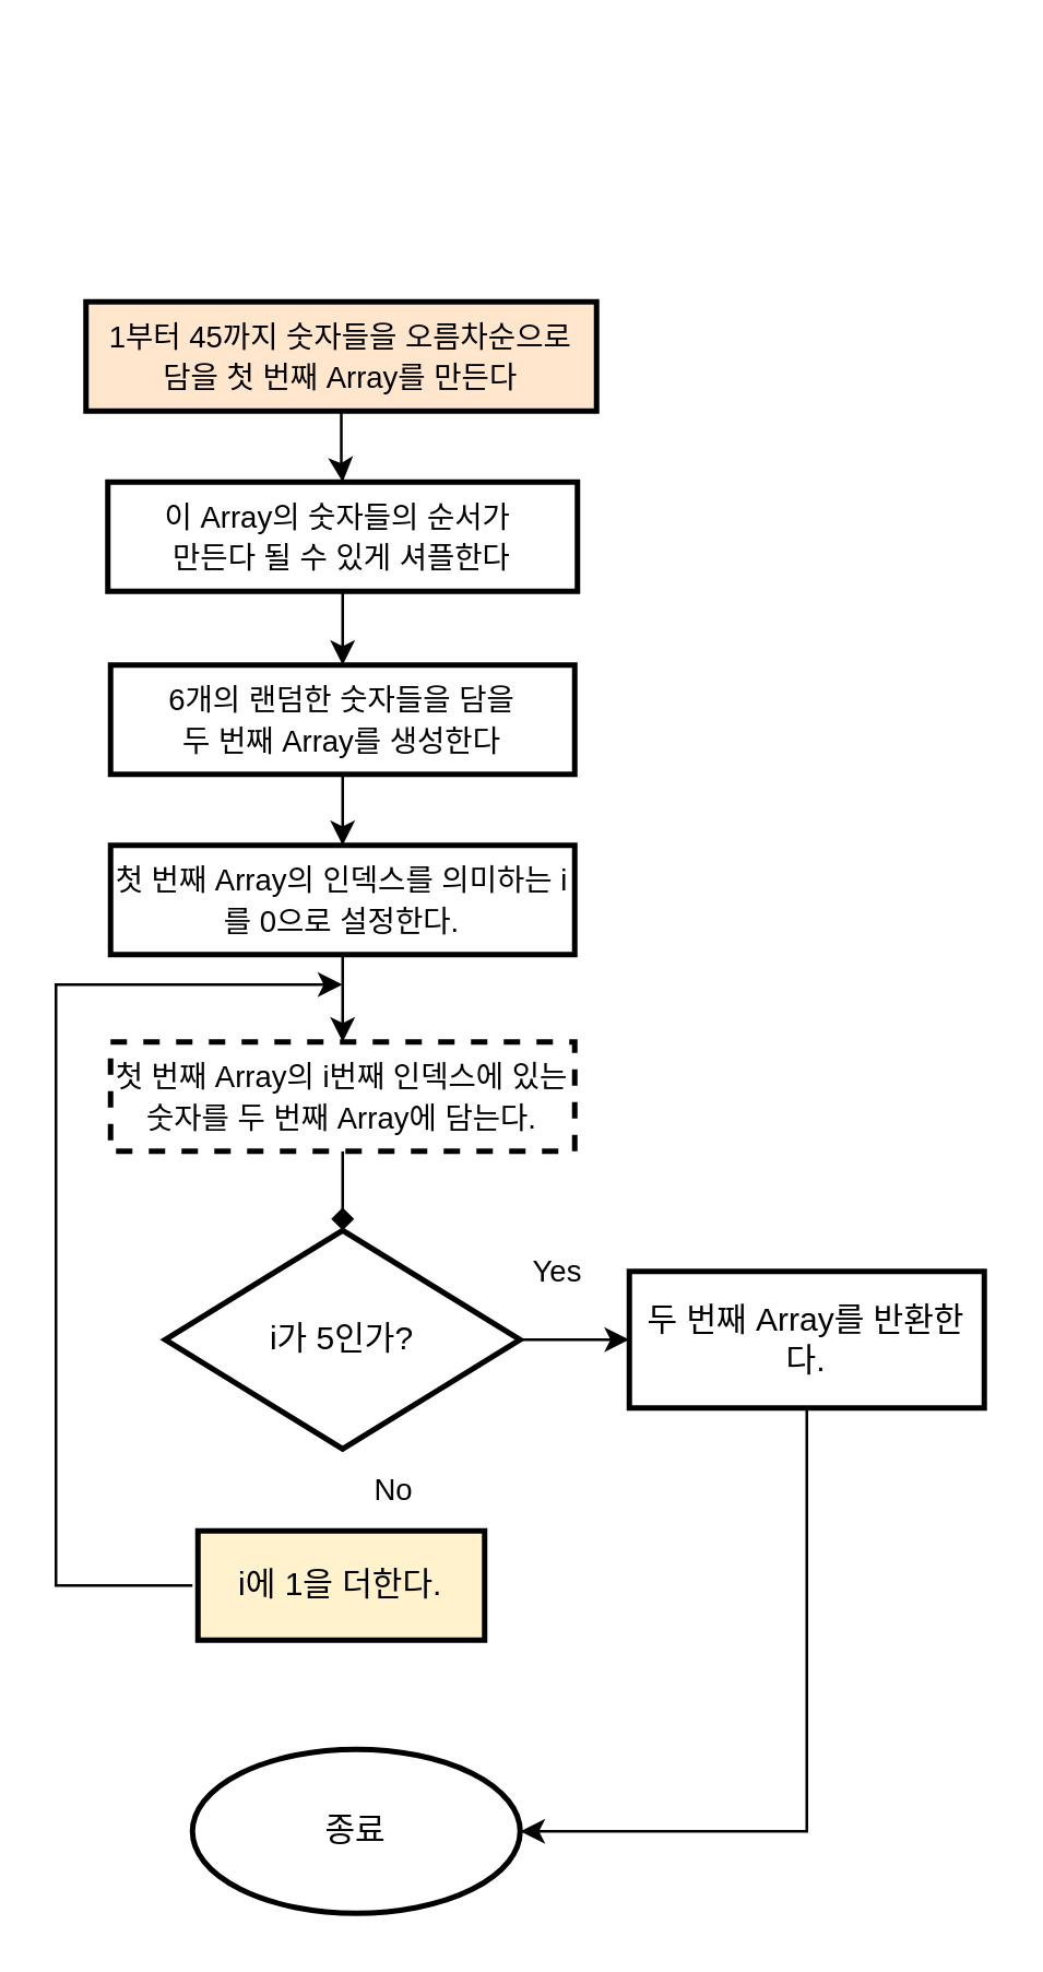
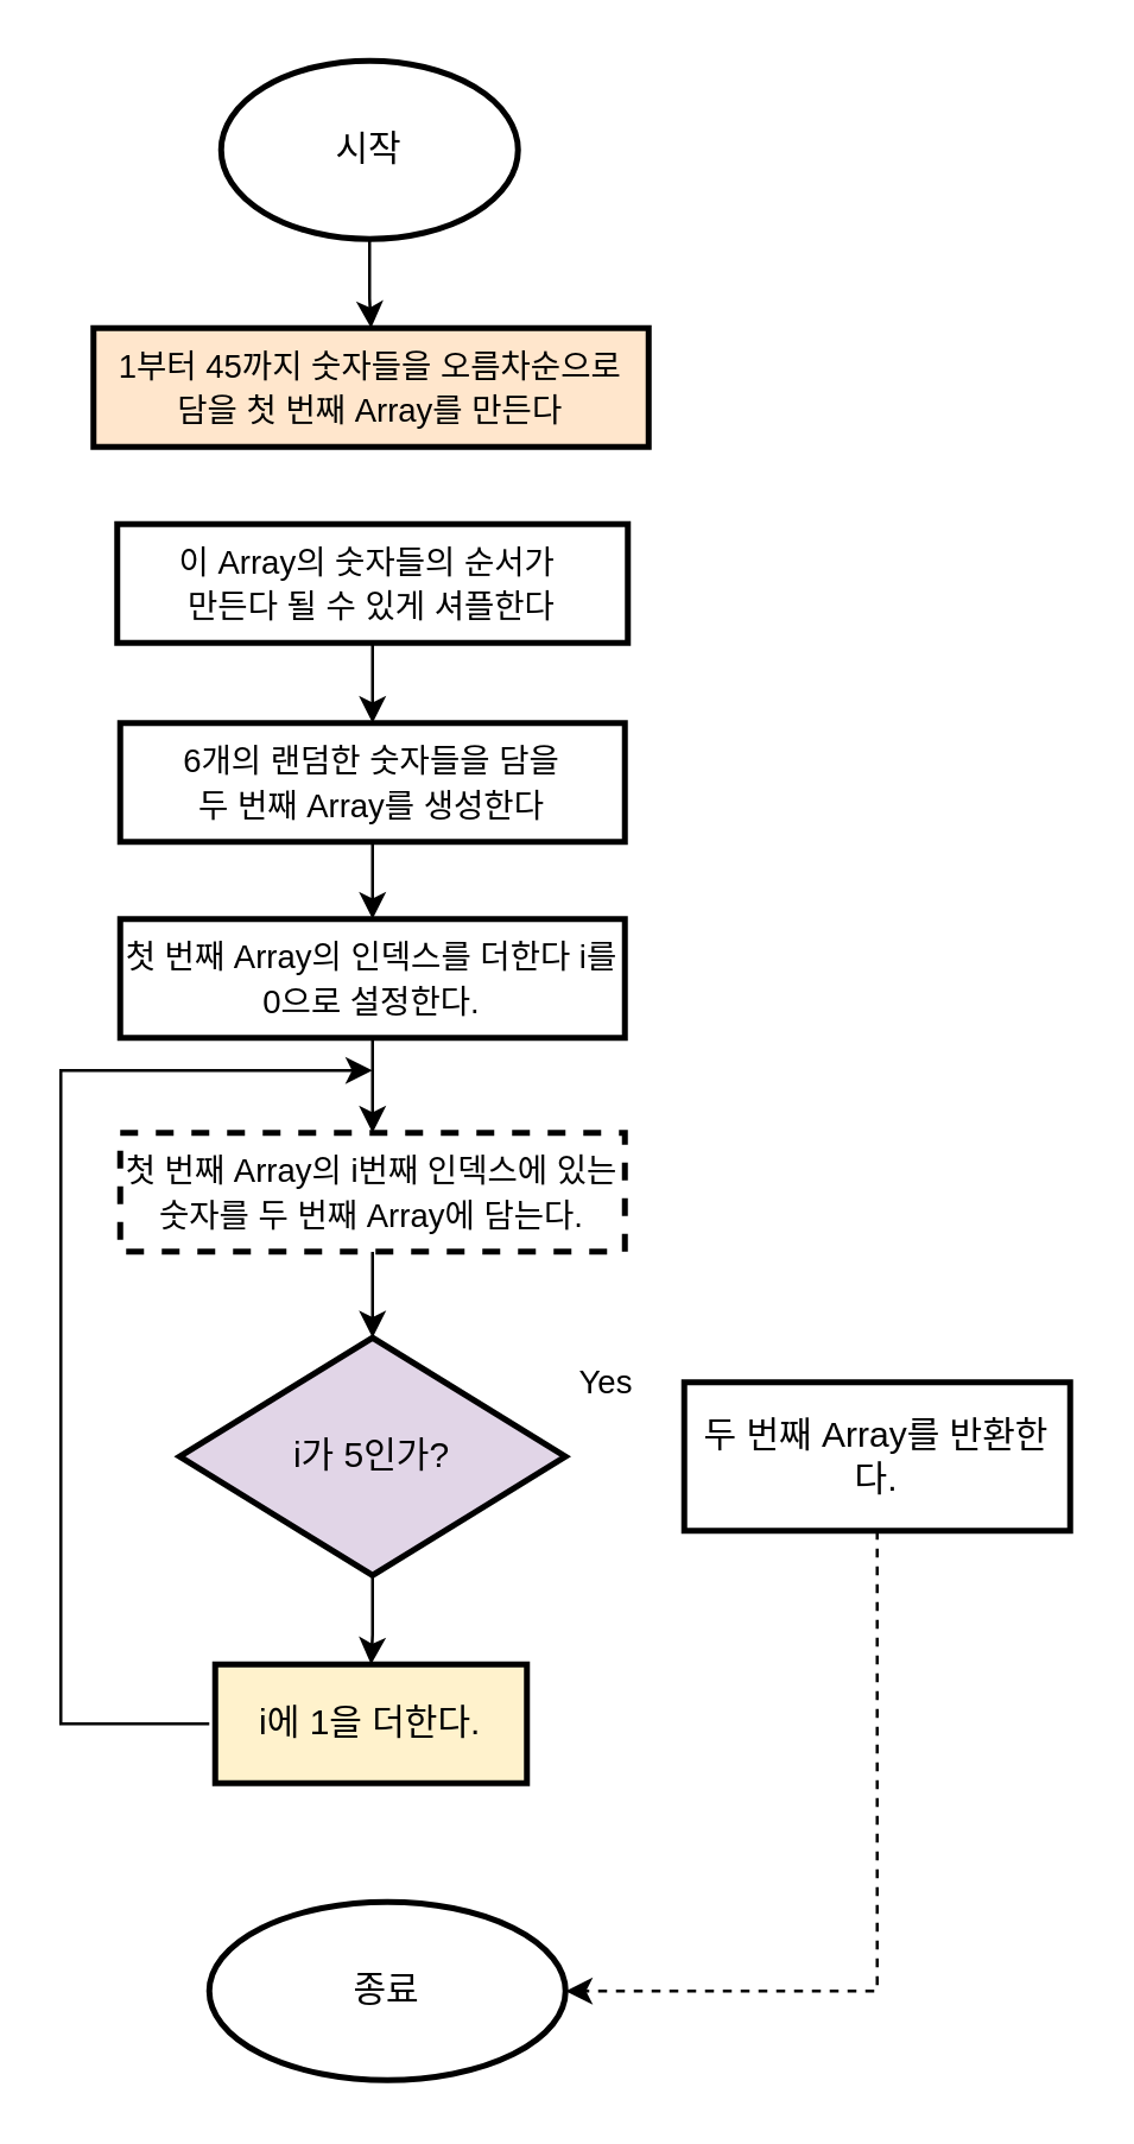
+ <mxCell id="3" value="시작" style="strokeWidth=2;html=1;shape=mxgraph.flowchart.start_1;whiteSpace=wrap;" vertex="1" parent="1"><mxGeometry x="74" y="20" width="100" height="60" as="geometry" /></mxCell>
+ <mxCell id="2" value="" style="edgeStyle=orthogonalEdgeStyle;rounded=0;orthogonalLoop=1;jettySize=auto;html=1;" edge="1" parent="1" source="3" target="5"><mxGeometry relative="1" as="geometry" /></mxCell>
- <mxCell id="4" value="" style="edgeStyle=orthogonalEdgeStyle;rounded=0;orthogonalLoop=1;jettySize=auto;html=1;fontSize=11;" edge="1" parent="1" source="5" target="7"><mxGeometry relative="1" as="geometry" /></mxCell>
- <mxCell id="11" value="&lt;span style=&quot;font-size: 11px&quot;&gt;첫 번째 Array의 인덱스를 의미하는 i를 0으로 설정한다.&lt;br&gt;&lt;/span&gt;" style="whiteSpace=wrap;html=1;strokeWidth=2;" vertex="1" parent="1"><mxGeometry x="40" y="309" width="170" height="40" as="geometry" /></mxCell>
+ <mxCell id="11" value="&lt;span style=&quot;font-size: 11px&quot;&gt;첫 번째 Array의 인덱스를 더한다 i를 0으로 설정한다.&lt;br&gt;&lt;/span&gt;" style="whiteSpace=wrap;html=1;strokeWidth=2;" vertex="1" parent="1"><mxGeometry x="40" y="309" width="170" height="40" as="geometry" /></mxCell>
- <mxCell id="12" value="" style="edgeStyle=orthogonalEdgeStyle;rounded=0;orthogonalLoop=1;jettySize=auto;html=1;fontSize=11;endArrow=diamond;" edge="1" parent="1" source="13" target="16"><mxGeometry relative="1" as="geometry" /></mxCell>
+ <mxCell id="12" value="" style="edgeStyle=orthogonalEdgeStyle;rounded=0;orthogonalLoop=1;jettySize=auto;html=1;fontSize=11;" edge="1" parent="1" source="13" target="16"><mxGeometry relative="1" as="geometry" /></mxCell>
- <mxCell id="16" value="i가 5인가?" style="rhombus;whiteSpace=wrap;html=1;strokeWidth=2;" vertex="1" parent="1"><mxGeometry x="60" y="450" width="130" height="80" as="geometry" /></mxCell>
+ <mxCell id="16" value="i가 5인가?" style="rhombus;whiteSpace=wrap;html=1;strokeWidth=2;fillColor=#e1d5e7;" vertex="1" parent="1"><mxGeometry x="60" y="450" width="130" height="80" as="geometry" /></mxCell>
- <mxCell id="15" value="" style="edgeStyle=orthogonalEdgeStyle;rounded=0;orthogonalLoop=1;jettySize=auto;html=1;fontSize=11;" edge="1" parent="1" source="16" target="20"><mxGeometry relative="1" as="geometry" /></mxCell>
+ <mxCell id="14" value="" style="edgeStyle=orthogonalEdgeStyle;rounded=0;orthogonalLoop=1;jettySize=auto;html=1;fontSize=11;" edge="1" parent="1" source="16" target="19"><mxGeometry relative="1" as="geometry" /></mxCell>
- <mxCell id="18" value="No" style="text;html=1;strokeColor=none;fillColor=none;align=center;verticalAlign=middle;whiteSpace=wrap;rounded=0;labelBackgroundColor=#FFFFFF;fontSize=11;" vertex="1" parent="1"><mxGeometry x="114" y="530" width="60" height="30" as="geometry" /></mxCell>
- <mxCell id="23" value="" style="endArrow=classic;html=1;rounded=0;fontSize=11;exitX=0.5;exitY=1;exitDx=0;exitDy=0;entryX=1;entryY=0.5;entryDx=0;entryDy=0;" edge="1" parent="1" source="20" target="22"><mxGeometry width="50" height="50" relative="1" as="geometry"><mxPoint x="-30" y="600" as="sourcePoint" /><mxPoint x="20" y="550" as="targetPoint" /><Array as="points"><mxPoint x="295" y="670" /></Array></mxGeometry></mxCell>
+ <mxCell id="23" value="" style="endArrow=classic;html=1;rounded=0;fontSize=11;exitX=0.5;exitY=1;exitDx=0;exitDy=0;entryX=1;entryY=0.5;entryDx=0;entryDy=0;dashed=1;" edge="1" parent="1" source="20" target="22"><mxGeometry width="50" height="50" relative="1" as="geometry"><mxPoint x="-30" y="600" as="sourcePoint" /><mxPoint x="20" y="550" as="targetPoint" /><Array as="points"><mxPoint x="295" y="670" /></Array></mxGeometry></mxCell>
